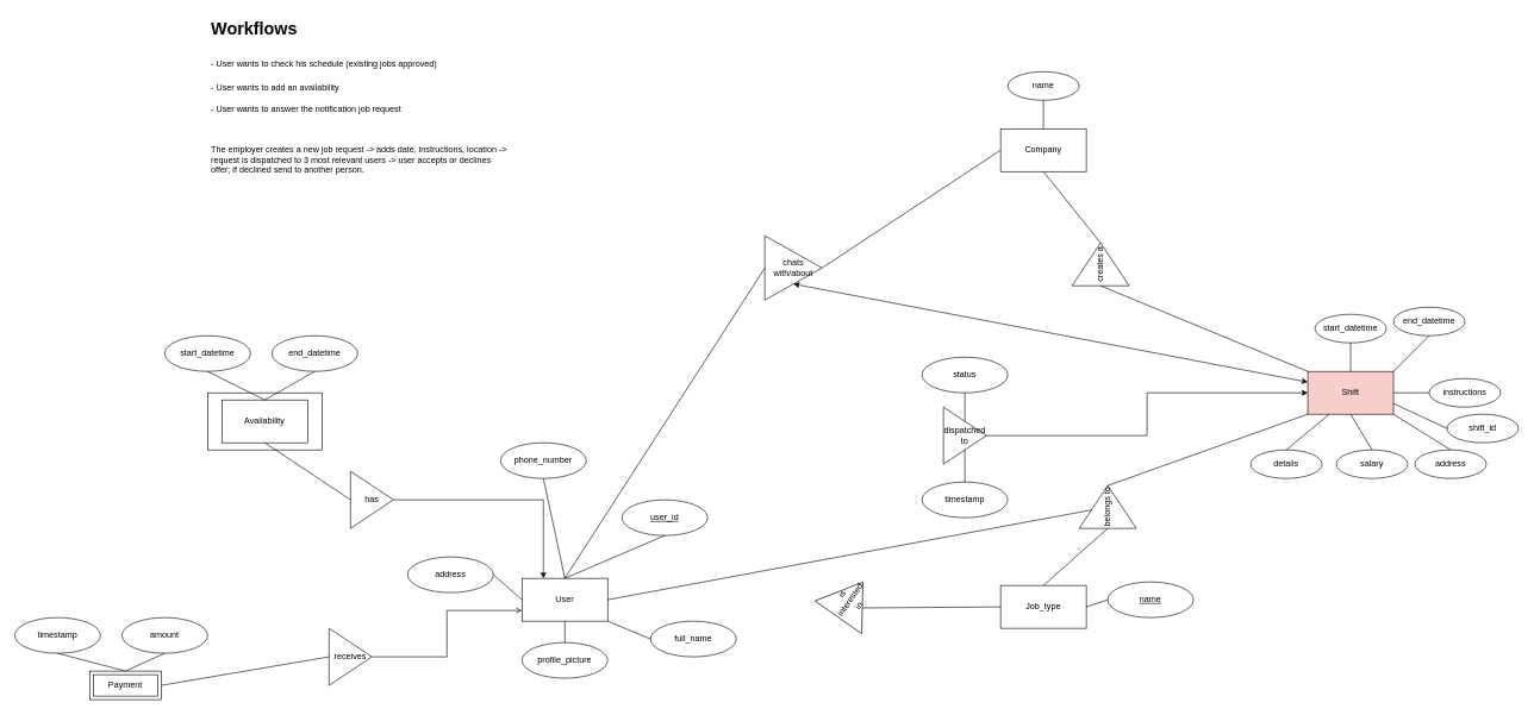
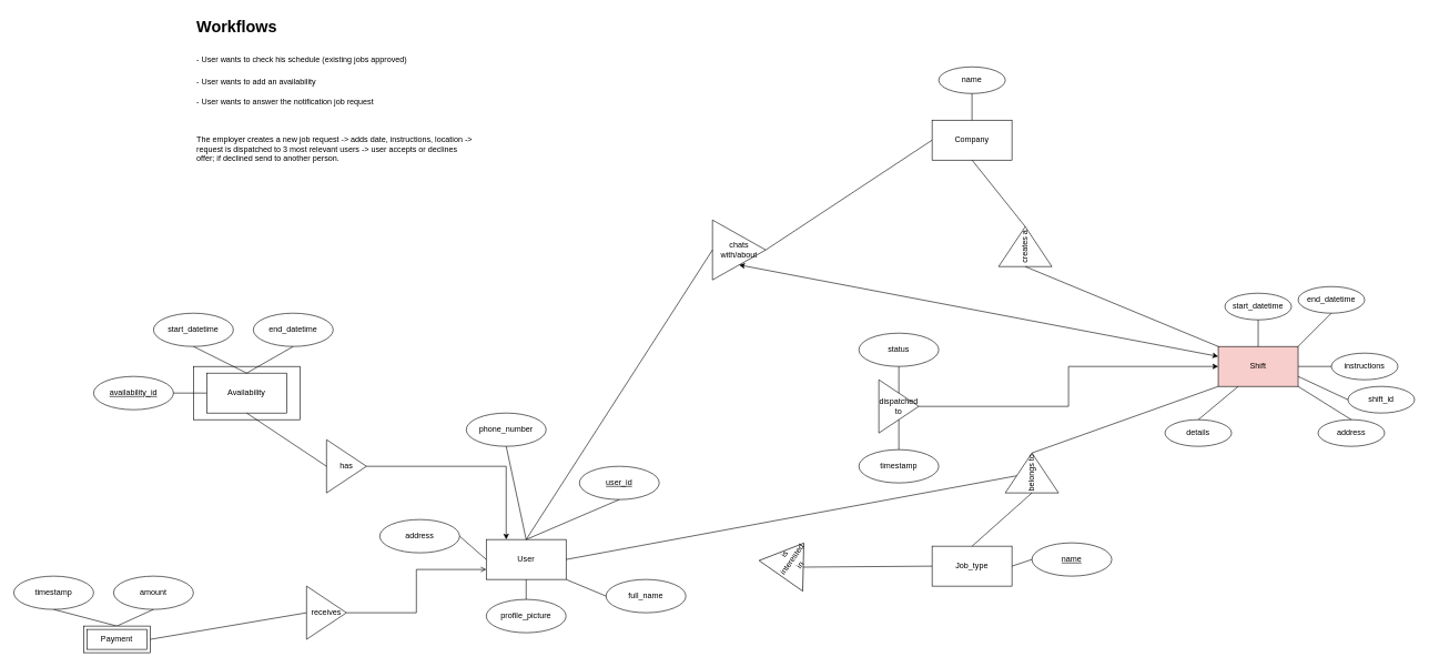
+ <mxCell id="61" value="&lt;u&gt;availability_id&lt;/u&gt;" style="ellipse;whiteSpace=wrap;html=1;" vertex="1" parent="1"><mxGeometry x="140" y="565" width="120" height="50" as="geometry" /></mxCell>
+ <mxCell id="62" value="" style="endArrow=none;html=1;entryX=0;entryY=0.5;entryDx=0;entryDy=0;exitX=1;exitY=0.5;exitDx=0;exitDy=0;" edge="1" parent="1" source="61" target="45"><mxGeometry width="50" height="50" relative="1" as="geometry"><mxPoint x="260" y="710" as="sourcePoint" /><mxPoint x="310" y="660" as="targetPoint" /></mxGeometry></mxCell>
- <mxCell id="38" value="" style="endArrow=none;html=1;entryX=0.5;entryY=0;entryDx=0;entryDy=0;exitX=0.5;exitY=1;exitDx=0;exitDy=0;" edge="1" parent="1" target="37" source="28"><mxGeometry width="50" height="50" relative="1" as="geometry"><mxPoint x="1930" y="670" as="sourcePoint" /><mxPoint x="1890" y="630" as="targetPoint" /></mxGeometry></mxCell>
- <mxCell id="37" value="salary" style="ellipse;whiteSpace=wrap;html=1;" vertex="1" parent="1"><mxGeometry x="1870" y="630" width="100" height="40" as="geometry" /></mxCell>
